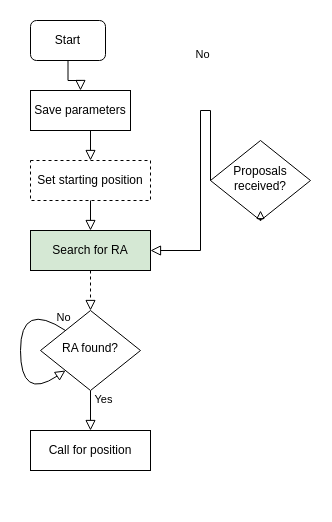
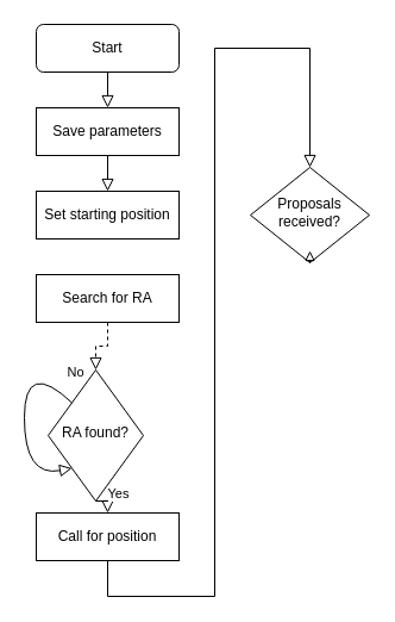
- <mxCell id="3" value="Start" style="rounded=1;whiteSpace=wrap;html=1;fontSize=12;glass=0;strokeWidth=1;shadow=0;" parent="1" vertex="1"><mxGeometry x="30" y="20" width="75" height="40" as="geometry" /></mxCell>
+ <mxCell id="3" value="Start" style="rounded=1;whiteSpace=wrap;html=1;fontSize=12;glass=0;strokeWidth=1;shadow=0;" parent="1" vertex="1"><mxGeometry x="30" y="20" width="120" height="40" as="geometry" /></mxCell>
- <mxCell id="5" value="Save parameters" style="rounded=0;whiteSpace=wrap;html=1;" parent="1" vertex="1"><mxGeometry x="30" y="90" width="100" height="40" as="geometry" /></mxCell>
+ <mxCell id="5" value="Save parameters" style="rounded=0;whiteSpace=wrap;html=1;" parent="1" vertex="1"><mxGeometry x="30" y="90" width="120" height="40" as="geometry" /></mxCell>
- <mxCell id="18" value="" style="rounded=0;html=1;jettySize=auto;orthogonalLoop=1;fontSize=11;endArrow=block;endFill=0;endSize=8;strokeWidth=1;shadow=0;labelBackgroundColor=none;edgeStyle=orthogonalEdgeStyle;entryX=1;entryY=0.5;entryDx=0;entryDy=0;exitX=0;exitY=0.5;exitDx=0;exitDy=0;" edge="1" parent="1" source="4" target="12"><mxGeometry relative="1" as="geometry"><mxPoint x="100" y="140" as="sourcePoint" /><mxPoint x="100" y="170" as="targetPoint" /><Array as="points"><mxPoint x="200" y="110" /><mxPoint x="200" y="250" /></Array></mxGeometry></mxCell>
- <mxCell id="19" value="No" style="edgeLabel;html=1;align=center;verticalAlign=middle;resizable=0;points=[];" vertex="1" connectable="0" parent="18"><mxGeometry x="-0.392" relative="1" as="geometry"><mxPoint x="1" y="-59" as="offset" /></mxGeometry></mxCell>
- <mxCell id="6" value="Set starting position" style="rounded=0;whiteSpace=wrap;html=1;dashed=1;" parent="1" vertex="1"><mxGeometry x="30" y="160" width="120" height="40" as="geometry" /></mxCell>
+ <mxCell id="6" value="Set starting position" style="rounded=0;whiteSpace=wrap;html=1;" parent="1" vertex="1"><mxGeometry x="30" y="160" width="120" height="40" as="geometry" /></mxCell>
- <mxCell id="11" value="" style="rounded=0;html=1;jettySize=auto;orthogonalLoop=1;fontSize=11;endArrow=block;endFill=0;endSize=8;strokeWidth=1;shadow=0;labelBackgroundColor=none;edgeStyle=orthogonalEdgeStyle;entryX=0.5;entryY=0;entryDx=0;entryDy=0;exitX=0.5;exitY=1;exitDx=0;exitDy=0;" parent="1" source="6" target="12" edge="1"><mxGeometry relative="1" as="geometry"><mxPoint x="90" y="190" as="sourcePoint" /><mxPoint x="90" y="280" as="targetPoint" /></mxGeometry></mxCell>
+ <mxCell id="10" value="" style="rounded=0;html=1;jettySize=auto;orthogonalLoop=1;fontSize=11;endArrow=block;endFill=0;endSize=8;strokeWidth=1;shadow=0;labelBackgroundColor=none;edgeStyle=orthogonalEdgeStyle;entryX=0.5;entryY=0;entryDx=0;entryDy=0;exitX=0.5;exitY=1;exitDx=0;exitDy=0;" parent="1" source="7" target="4" edge="1"><mxGeometry relative="1" as="geometry"><mxPoint x="163" y="350" as="sourcePoint" /><mxPoint x="163" y="400" as="targetPoint" /><Array as="points"><mxPoint x="90" y="500" /><mxPoint x="180" y="500" /><mxPoint x="180" y="40" /><mxPoint x="260" y="40" /></Array></mxGeometry></mxCell>
- <mxCell id="12" value="Search for RA" style="rounded=0;whiteSpace=wrap;html=1;fillColor=#d5e8d4;" parent="1" vertex="1"><mxGeometry x="30" y="230" width="120" height="40" as="geometry" /></mxCell>
+ <mxCell id="12" value="Search for RA" style="rounded=0;whiteSpace=wrap;html=1;" parent="1" vertex="1"><mxGeometry x="30" y="230" width="120" height="40" as="geometry" /></mxCell>
- <mxCell id="15" value="RA found?" style="rhombus;whiteSpace=wrap;html=1;shadow=0;fontFamily=Helvetica;fontSize=12;align=center;strokeWidth=1;spacing=6;spacingTop=-4;" vertex="1" parent="1"><mxGeometry x="40" y="310" width="100" height="80" as="geometry" /></mxCell>
+ <mxCell id="15" value="RA found?" style="rhombus;whiteSpace=wrap;html=1;shadow=0;fontFamily=Helvetica;fontSize=12;align=center;strokeWidth=1;spacing=6;spacingTop=-4;" vertex="1" parent="1"><mxGeometry x="40" y="310" width="80" height="110" as="geometry" /></mxCell>
